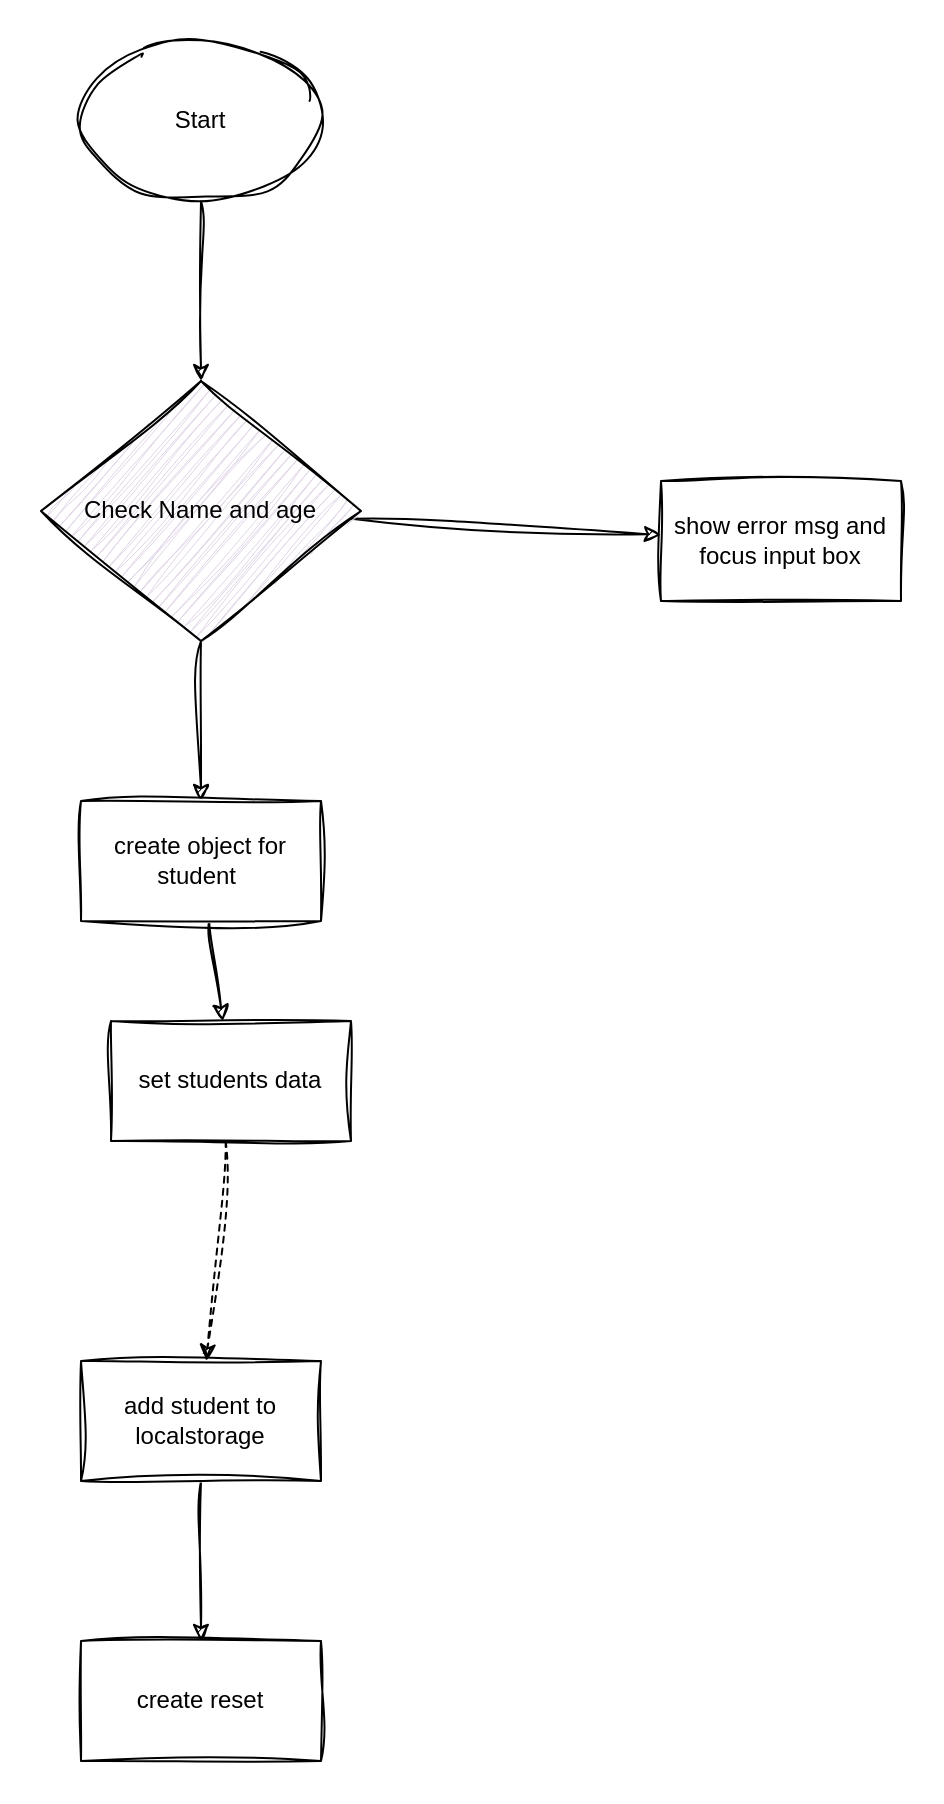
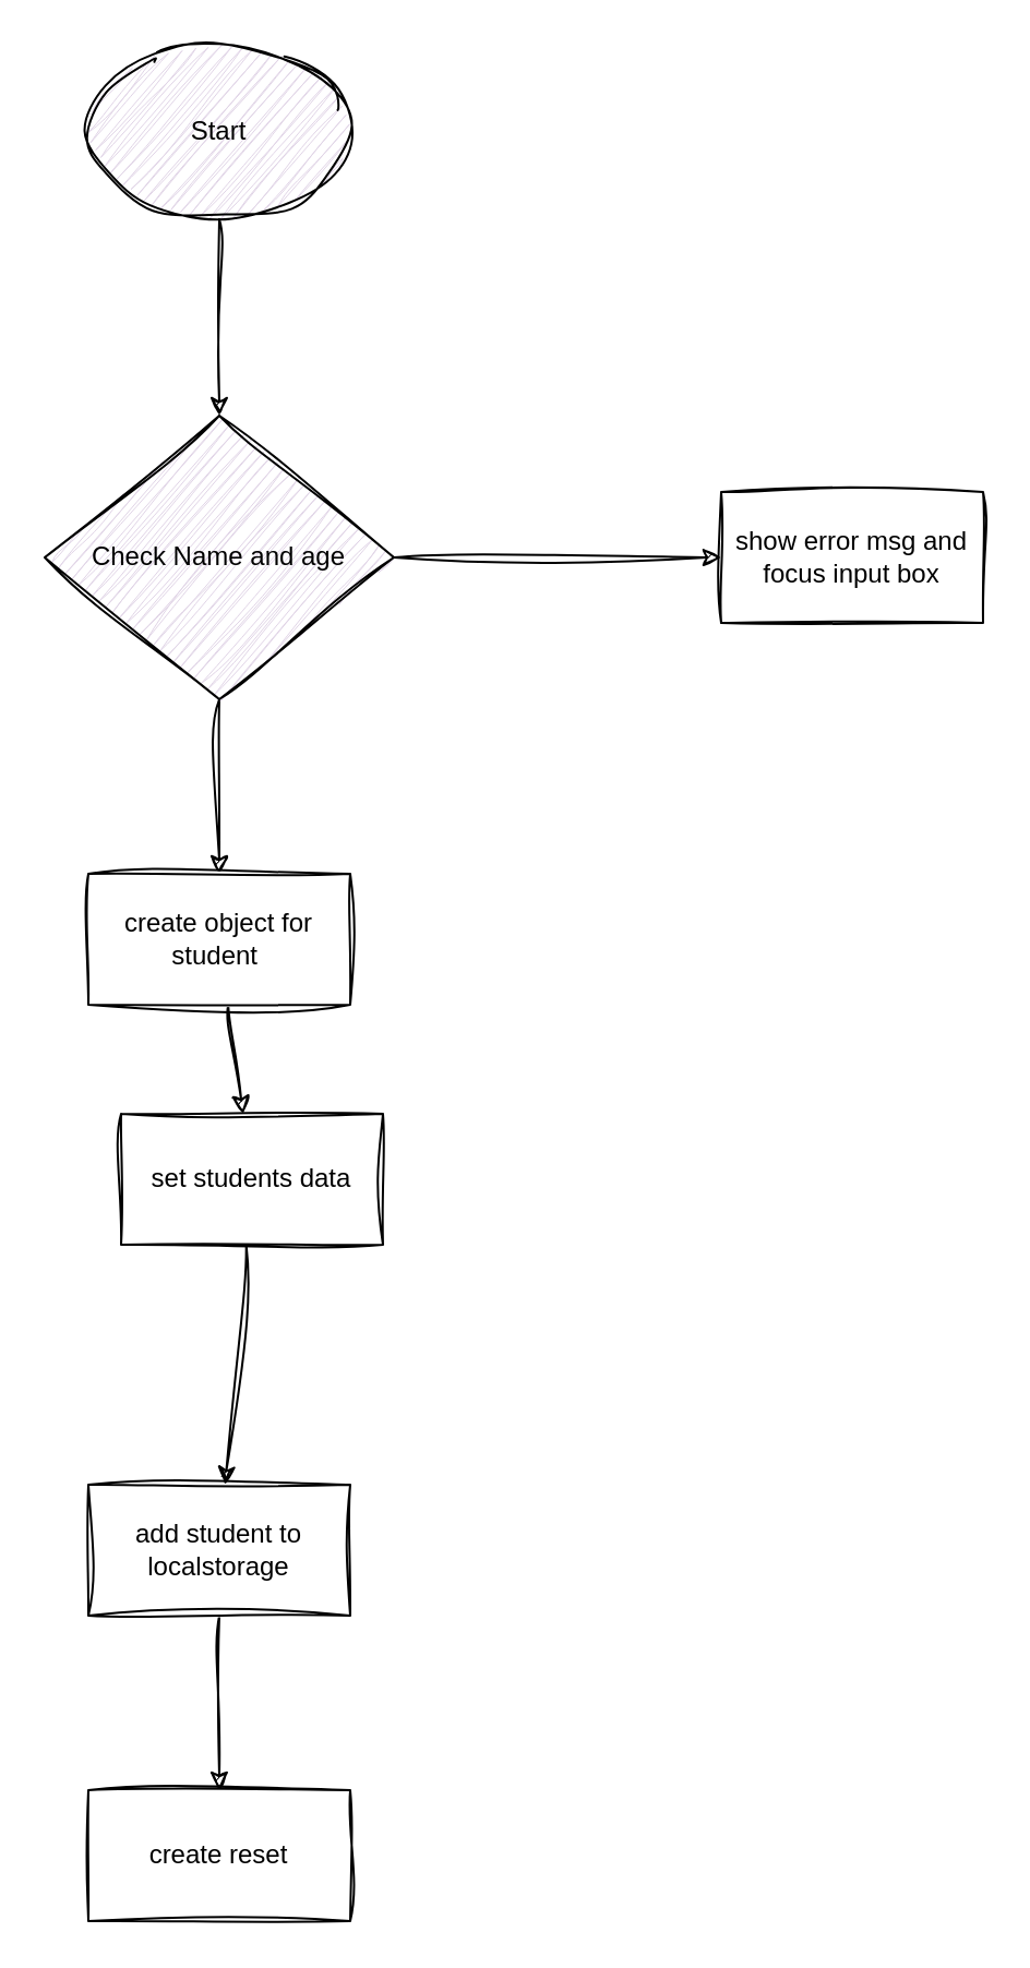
- <mxCell id="3" value="Start" style="ellipse;whiteSpace=wrap;html=1;sketch=1;curveFitting=1;jiggle=2;" vertex="1" parent="1"><mxGeometry x="40" y="20" width="120" height="80" as="geometry" /></mxCell>
+ <mxCell id="3" value="Start" style="ellipse;whiteSpace=wrap;html=1;sketch=1;curveFitting=1;jiggle=2;fillColor=#e1d5e7;" vertex="1" parent="1"><mxGeometry x="40" y="20" width="120" height="80" as="geometry" /></mxCell>
- <mxCell id="7" value="show error msg and focus input box" style="whiteSpace=wrap;html=1;sketch=1;curveFitting=1;jiggle=2;" vertex="1" parent="1"><mxGeometry x="330" y="240" width="120" height="60" as="geometry" /></mxCell>
+ <mxCell id="7" value="show error msg and focus input box" style="whiteSpace=wrap;html=1;sketch=1;curveFitting=1;jiggle=2;" vertex="1" parent="1"><mxGeometry x="330" y="225" width="120" height="60" as="geometry" /></mxCell>
- <mxCell id="10" value="" style="edgeStyle=none;html=1;sketch=1;curveFitting=1;jiggle=2;dashed=1;" edge="1" parent="1" source="11" target="13"><mxGeometry relative="1" as="geometry" /></mxCell>
+ <mxCell id="10" value="" style="edgeStyle=none;html=1;sketch=1;curveFitting=1;jiggle=2;" edge="1" parent="1" source="11" target="13"><mxGeometry relative="1" as="geometry" /></mxCell>
